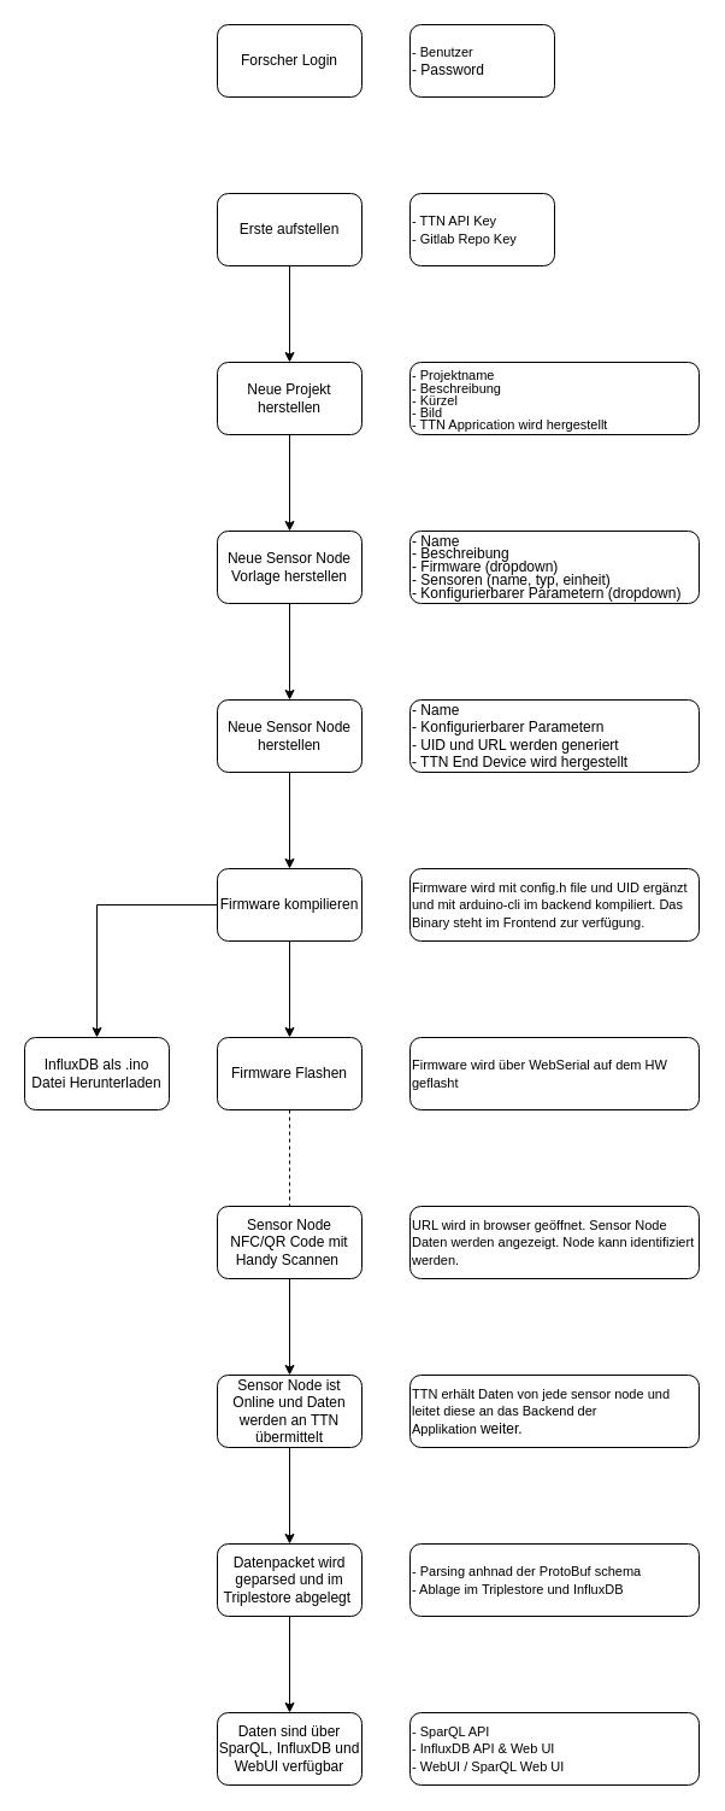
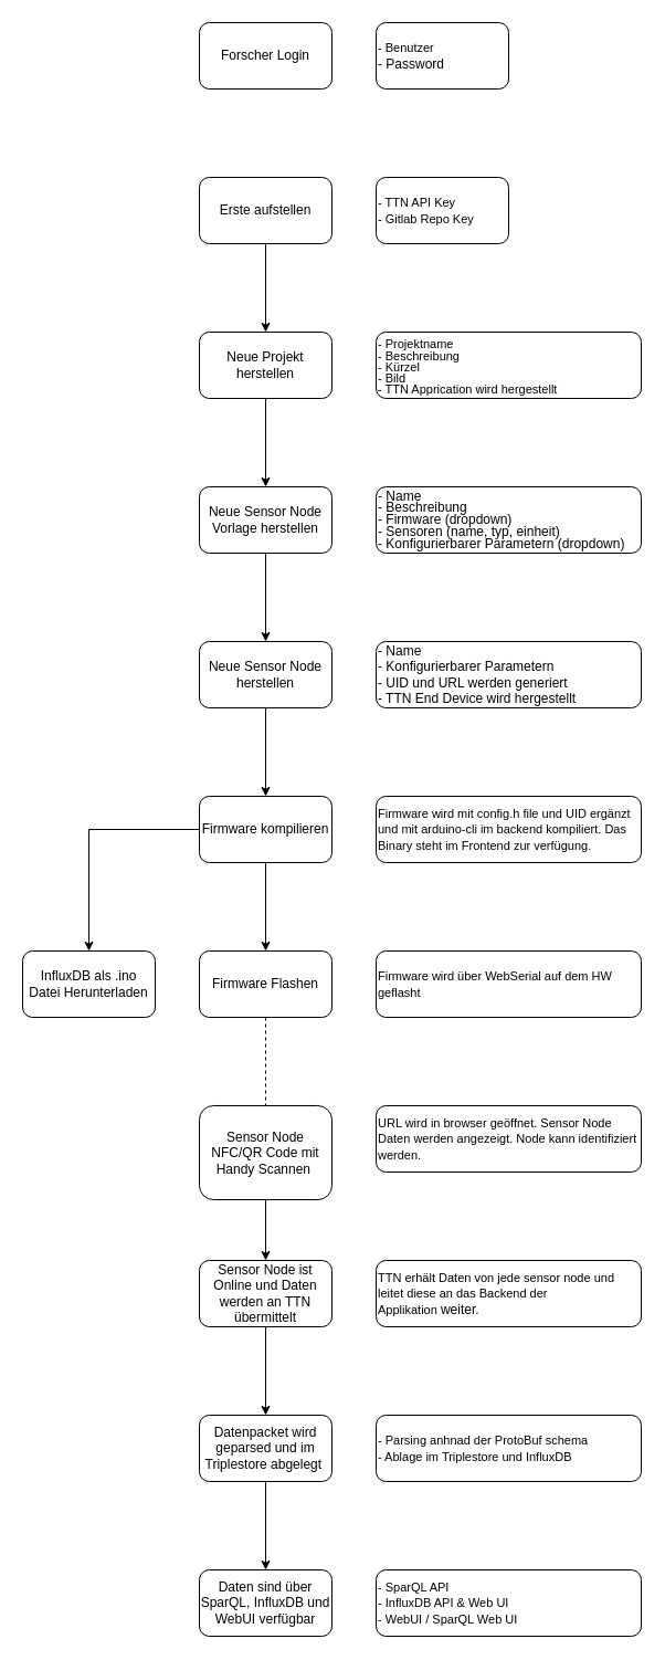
- <mxCell id="25" value="Sensor Node NFC/QR Code mit Handy Scannen&amp;nbsp;" style="whiteSpace=wrap;html=1;rounded=1;" parent="1" vertex="1"><mxGeometry x="180" y="1000" width="120" height="60" as="geometry" /></mxCell>
+ <mxCell id="25" value="Sensor Node NFC/QR Code mit Handy Scannen&amp;nbsp;" style="whiteSpace=wrap;html=1;rounded=1;" parent="1" vertex="1"><mxGeometry x="180" y="1000" width="120" height="85" as="geometry" /></mxCell>
